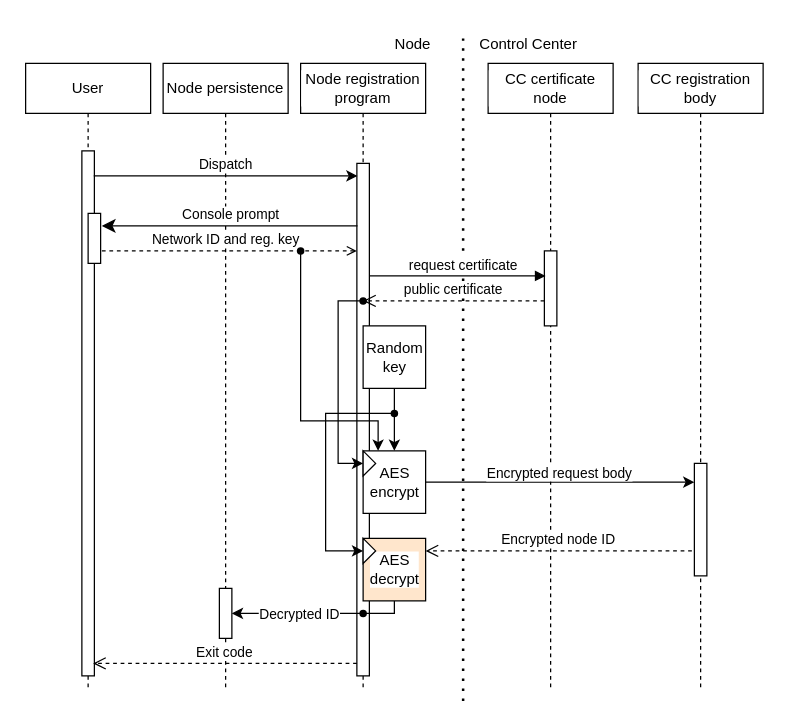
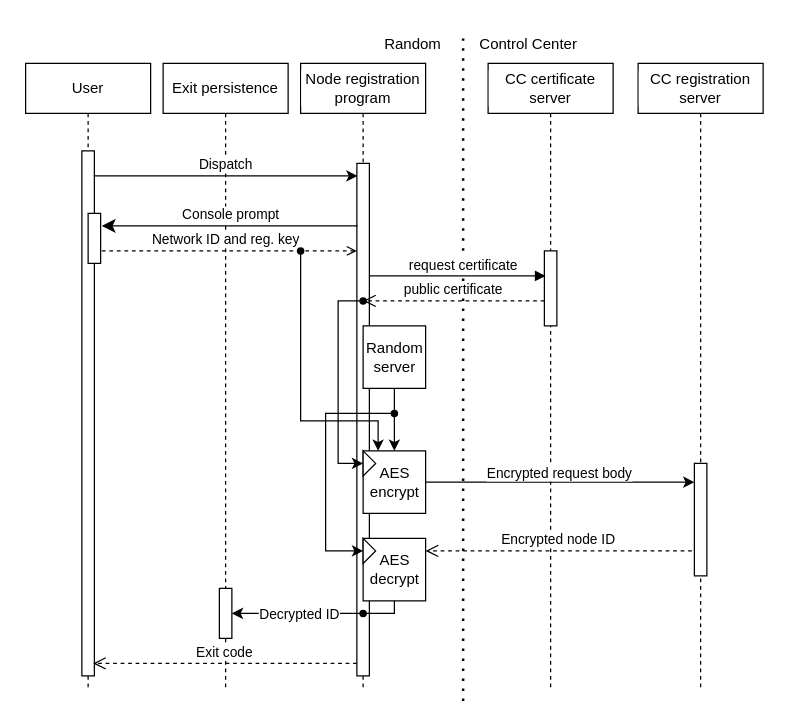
- <mxCell id="20" value="Node" style="text;html=1;strokeColor=none;fillColor=none;align=center;verticalAlign=middle;whiteSpace=wrap;rounded=0;labelBackgroundColor=#FFFFFF;" parent="1" vertex="1"><mxGeometry x="300" y="20" width="60" height="30" as="geometry" /></mxCell>
+ <mxCell id="20" value="Random" style="text;html=1;strokeColor=none;fillColor=none;align=center;verticalAlign=middle;whiteSpace=wrap;rounded=0;labelBackgroundColor=#FFFFFF;" parent="1" vertex="1"><mxGeometry x="300" y="20" width="60" height="30" as="geometry" /></mxCell>
- <mxCell id="32" value="Node persistence" style="shape=umlLifeline;perimeter=lifelinePerimeter;whiteSpace=wrap;html=1;container=0;dropTarget=0;collapsible=0;recursiveResize=0;outlineConnect=0;portConstraint=eastwest;newEdgeStyle={&quot;edgeStyle&quot;:&quot;elbowEdgeStyle&quot;,&quot;elbow&quot;:&quot;vertical&quot;,&quot;curved&quot;:0,&quot;rounded&quot;:0};labelBackgroundColor=#FFFFFF;" parent="1" vertex="1"><mxGeometry x="130" y="50" width="100" height="500" as="geometry" /></mxCell>
+ <mxCell id="32" value="Exit persistence" style="shape=umlLifeline;perimeter=lifelinePerimeter;whiteSpace=wrap;html=1;container=0;dropTarget=0;collapsible=0;recursiveResize=0;outlineConnect=0;portConstraint=eastwest;newEdgeStyle={&quot;edgeStyle&quot;:&quot;elbowEdgeStyle&quot;,&quot;elbow&quot;:&quot;vertical&quot;,&quot;curved&quot;:0,&quot;rounded&quot;:0};labelBackgroundColor=#FFFFFF;" parent="1" vertex="1"><mxGeometry x="130" y="50" width="100" height="500" as="geometry" /></mxCell>
- <mxCell id="14" value="CC certificate node" style="shape=umlLifeline;perimeter=lifelinePerimeter;whiteSpace=wrap;html=1;container=0;dropTarget=0;collapsible=0;recursiveResize=0;outlineConnect=0;portConstraint=eastwest;newEdgeStyle={&quot;edgeStyle&quot;:&quot;elbowEdgeStyle&quot;,&quot;elbow&quot;:&quot;vertical&quot;,&quot;curved&quot;:0,&quot;rounded&quot;:0};labelBackgroundColor=#FFFFFF;" parent="1" vertex="1"><mxGeometry x="390" y="50" width="100" height="500" as="geometry" /></mxCell>
+ <mxCell id="14" value="CC certificate server" style="shape=umlLifeline;perimeter=lifelinePerimeter;whiteSpace=wrap;html=1;container=0;dropTarget=0;collapsible=0;recursiveResize=0;outlineConnect=0;portConstraint=eastwest;newEdgeStyle={&quot;edgeStyle&quot;:&quot;elbowEdgeStyle&quot;,&quot;elbow&quot;:&quot;vertical&quot;,&quot;curved&quot;:0,&quot;rounded&quot;:0};labelBackgroundColor=#FFFFFF;" parent="1" vertex="1"><mxGeometry x="390" y="50" width="100" height="500" as="geometry" /></mxCell>
- <mxCell id="16" value="CC registration body" style="shape=umlLifeline;perimeter=lifelinePerimeter;whiteSpace=wrap;html=1;container=0;dropTarget=0;collapsible=0;recursiveResize=0;outlineConnect=0;portConstraint=eastwest;newEdgeStyle={&quot;edgeStyle&quot;:&quot;elbowEdgeStyle&quot;,&quot;elbow&quot;:&quot;vertical&quot;,&quot;curved&quot;:0,&quot;rounded&quot;:0};labelBackgroundColor=#FFFFFF;" parent="1" vertex="1"><mxGeometry x="510" y="50" width="100" height="500" as="geometry" /></mxCell>
+ <mxCell id="16" value="CC registration server" style="shape=umlLifeline;perimeter=lifelinePerimeter;whiteSpace=wrap;html=1;container=0;dropTarget=0;collapsible=0;recursiveResize=0;outlineConnect=0;portConstraint=eastwest;newEdgeStyle={&quot;edgeStyle&quot;:&quot;elbowEdgeStyle&quot;,&quot;elbow&quot;:&quot;vertical&quot;,&quot;curved&quot;:0,&quot;rounded&quot;:0};labelBackgroundColor=#FFFFFF;" parent="1" vertex="1"><mxGeometry x="510" y="50" width="100" height="500" as="geometry" /></mxCell>
- <mxCell id="9" value="&lt;div&gt;Random&lt;/div&gt;&lt;div&gt;key&lt;br&gt;&lt;/div&gt;" style="html=1;points=[];perimeter=orthogonalPerimeter;outlineConnect=0;targetShapes=umlLifeline;portConstraint=eastwest;newEdgeStyle={&quot;edgeStyle&quot;:&quot;elbowEdgeStyle&quot;,&quot;elbow&quot;:&quot;vertical&quot;,&quot;curved&quot;:0,&quot;rounded&quot;:0};labelBackgroundColor=#FFFFFF;" parent="6" vertex="1"><mxGeometry x="50" y="210" width="50" height="50" as="geometry" /></mxCell>
+ <mxCell id="9" value="&lt;div&gt;Random&lt;/div&gt;&lt;div&gt;server&lt;br&gt;&lt;/div&gt;" style="html=1;points=[];perimeter=orthogonalPerimeter;outlineConnect=0;targetShapes=umlLifeline;portConstraint=eastwest;newEdgeStyle={&quot;edgeStyle&quot;:&quot;elbowEdgeStyle&quot;,&quot;elbow&quot;:&quot;vertical&quot;,&quot;curved&quot;:0,&quot;rounded&quot;:0};labelBackgroundColor=#FFFFFF;" parent="6" vertex="1"><mxGeometry x="50" y="210" width="50" height="50" as="geometry" /></mxCell>
- <mxCell id="11" value="&lt;div&gt;AES&lt;/div&gt;&lt;div&gt;decrypt&lt;/div&gt;" style="html=1;points=[];perimeter=orthogonalPerimeter;outlineConnect=0;targetShapes=umlLifeline;portConstraint=eastwest;newEdgeStyle={&quot;edgeStyle&quot;:&quot;elbowEdgeStyle&quot;,&quot;elbow&quot;:&quot;vertical&quot;,&quot;curved&quot;:0,&quot;rounded&quot;:0};labelBackgroundColor=#FFFFFF;fillColor=#ffe6cc;" parent="6" vertex="1"><mxGeometry x="50" y="380" width="50" height="50" as="geometry" /></mxCell>
+ <mxCell id="11" value="&lt;div&gt;AES&lt;/div&gt;&lt;div&gt;decrypt&lt;/div&gt;" style="html=1;points=[];perimeter=orthogonalPerimeter;outlineConnect=0;targetShapes=umlLifeline;portConstraint=eastwest;newEdgeStyle={&quot;edgeStyle&quot;:&quot;elbowEdgeStyle&quot;,&quot;elbow&quot;:&quot;vertical&quot;,&quot;curved&quot;:0,&quot;rounded&quot;:0};labelBackgroundColor=#FFFFFF;" parent="6" vertex="1"><mxGeometry x="50" y="380" width="50" height="50" as="geometry" /></mxCell>
